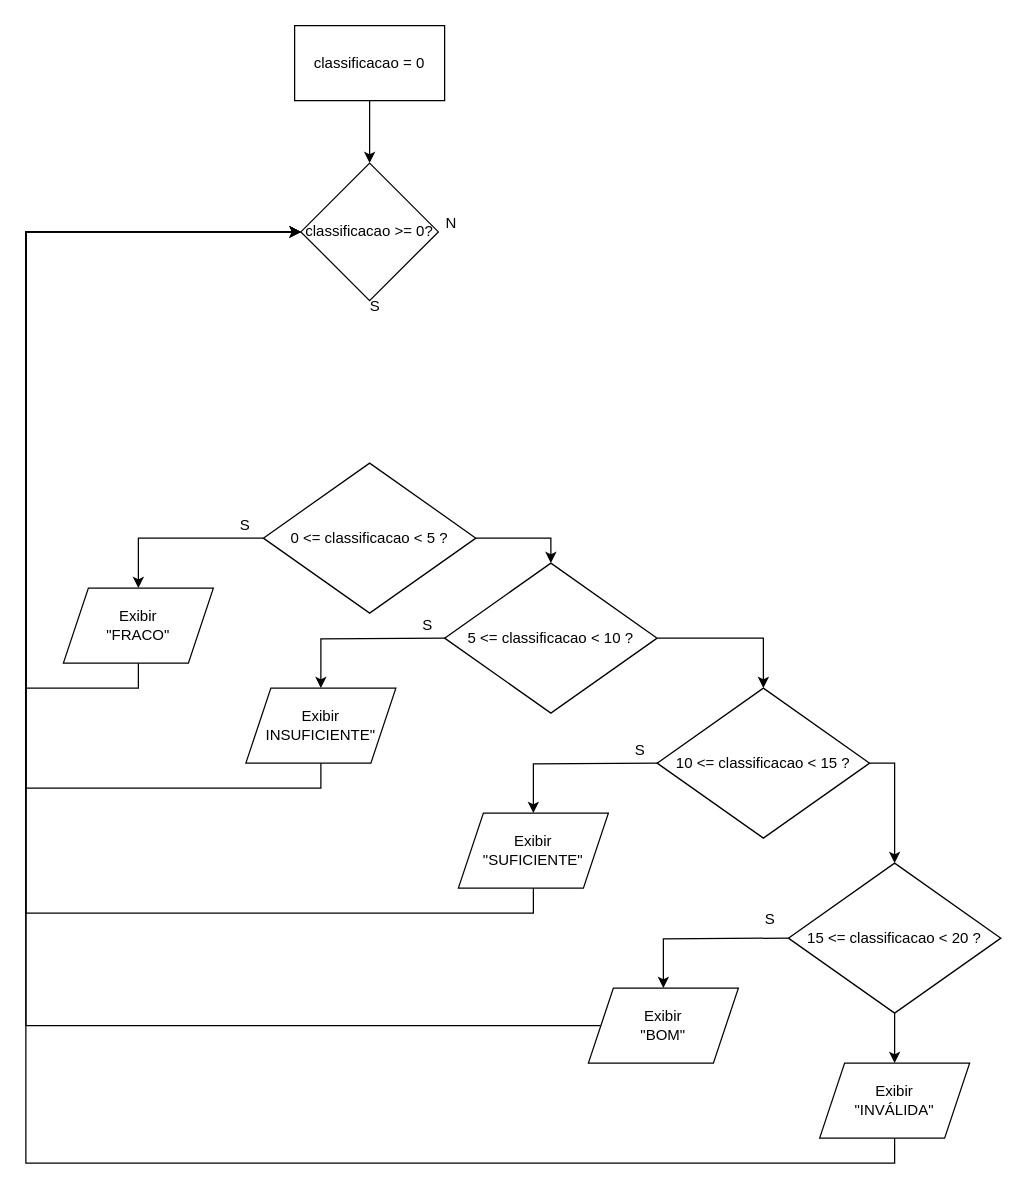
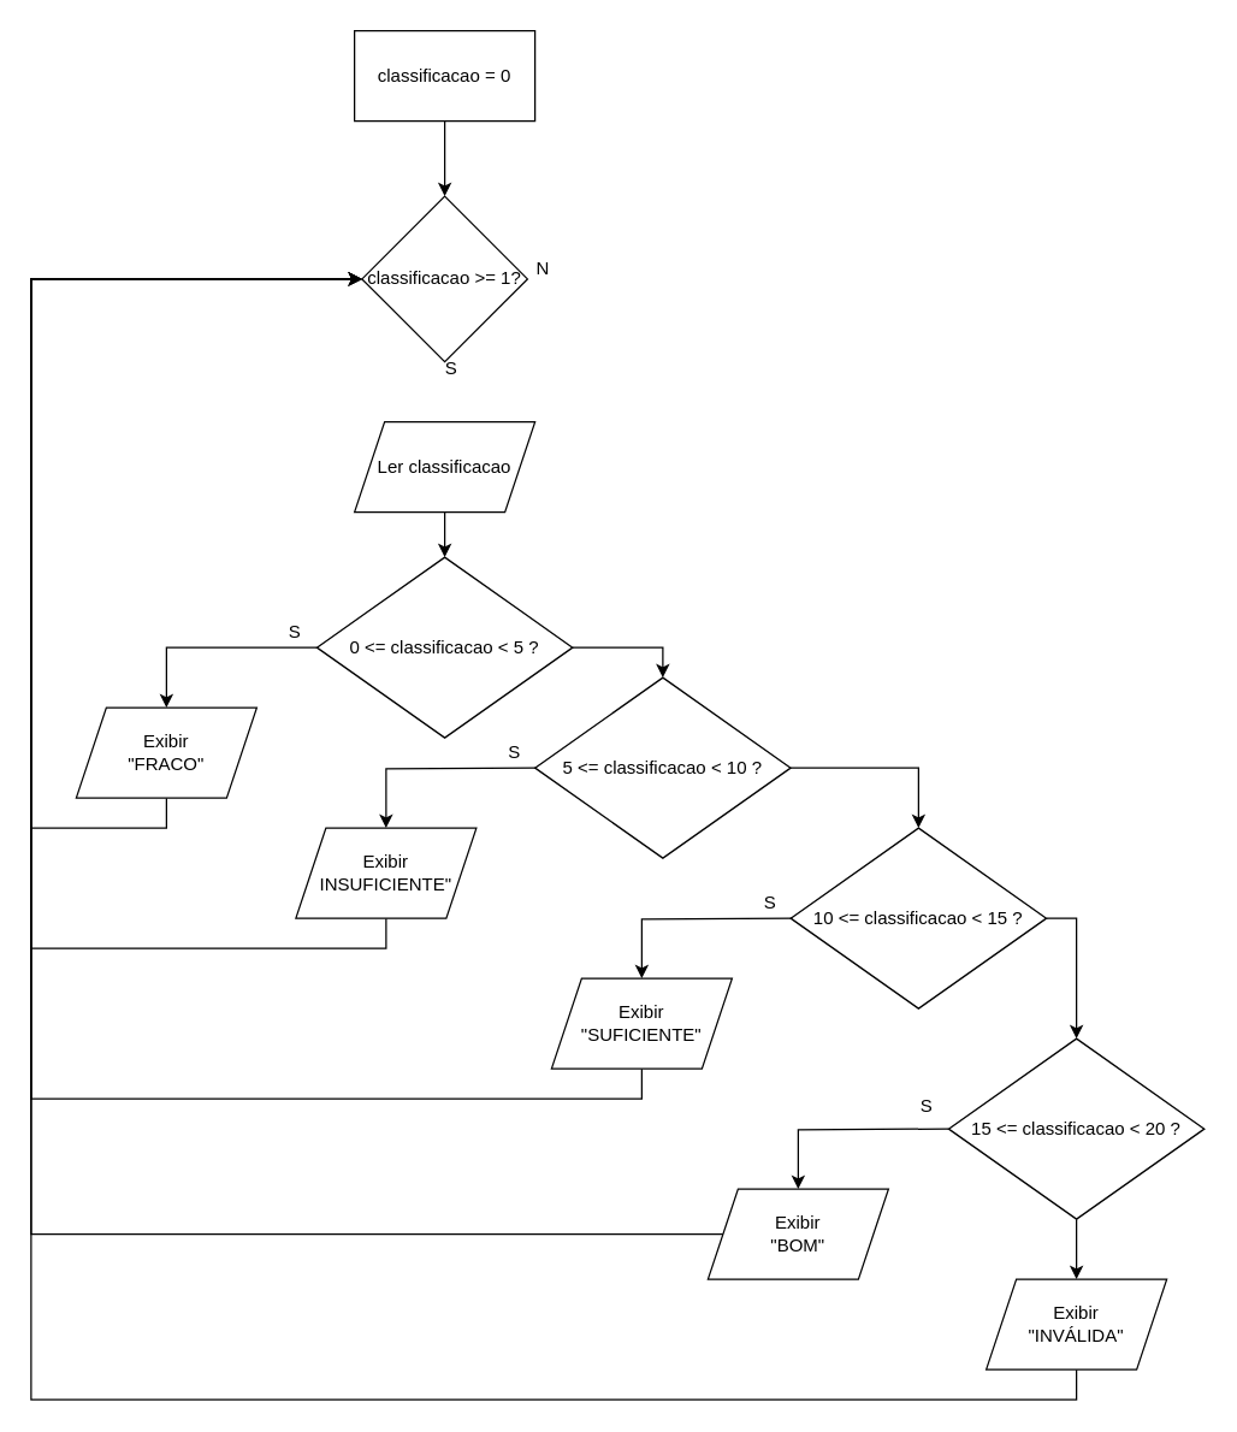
- <mxCell id="2" value="classificacao &amp;gt;= 0?" style="rhombus;whiteSpace=wrap;html=1;" vertex="1" parent="1"><mxGeometry x="240" y="130" width="110" height="110" as="geometry" /></mxCell>
+ <mxCell id="2" value="classificacao &amp;gt;= 1?" style="rhombus;whiteSpace=wrap;html=1;" vertex="1" parent="1"><mxGeometry x="240" y="130" width="110" height="110" as="geometry" /></mxCell>
+ <mxCell id="5" value="Ler classificacao" style="shape=parallelogram;perimeter=parallelogramPerimeter;whiteSpace=wrap;html=1;fixedSize=1;" vertex="1" parent="1"><mxGeometry x="235" y="280" width="120" height="60" as="geometry" /></mxCell>
+ <mxCell id="4" style="edgeStyle=orthogonalEdgeStyle;rounded=0;orthogonalLoop=1;jettySize=auto;html=1;exitX=0.5;exitY=1;exitDx=0;exitDy=0;entryX=0.5;entryY=0;entryDx=0;entryDy=0;" edge="1" parent="1" source="5" target="10"><mxGeometry relative="1" as="geometry" /></mxCell>
